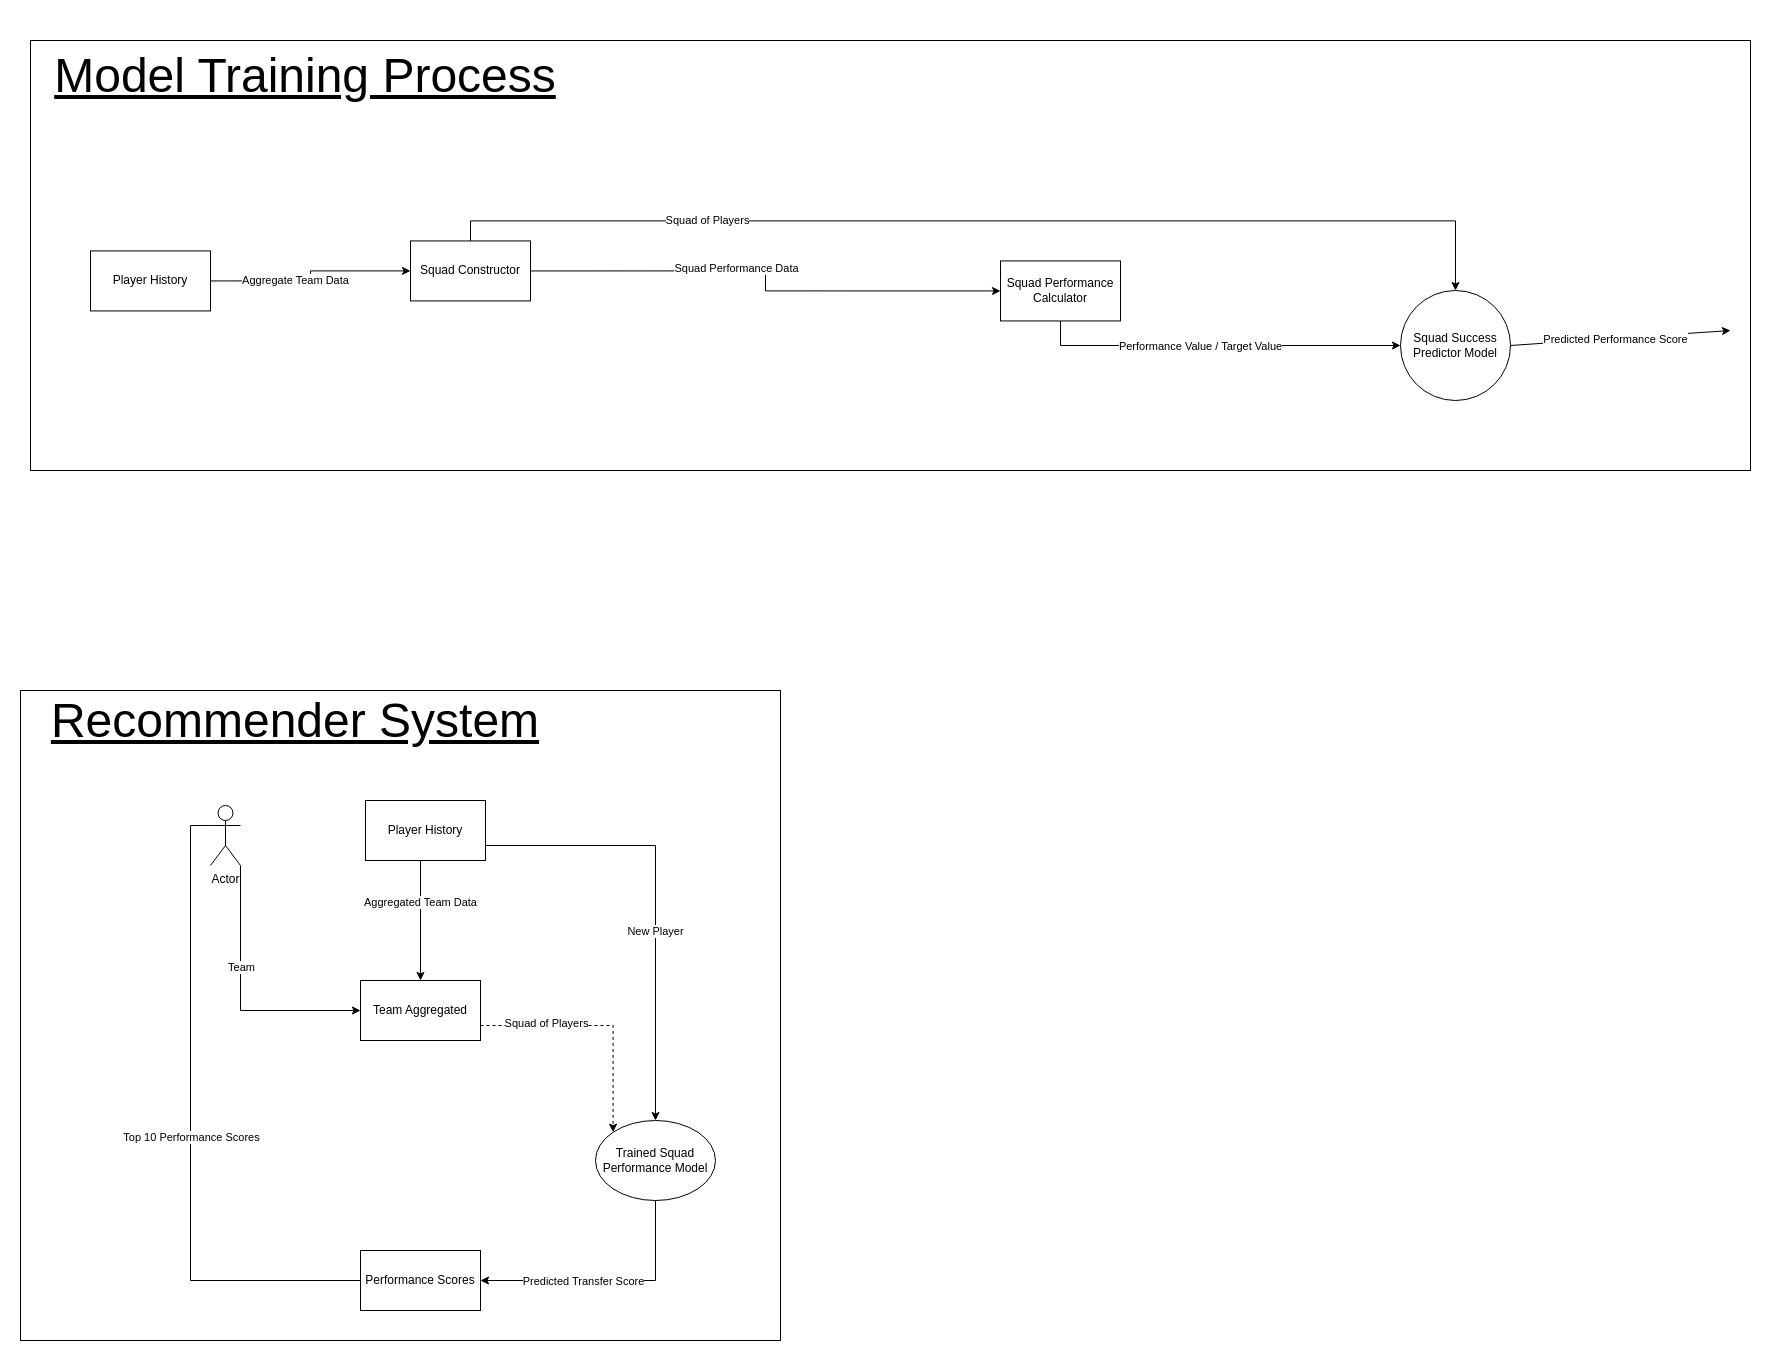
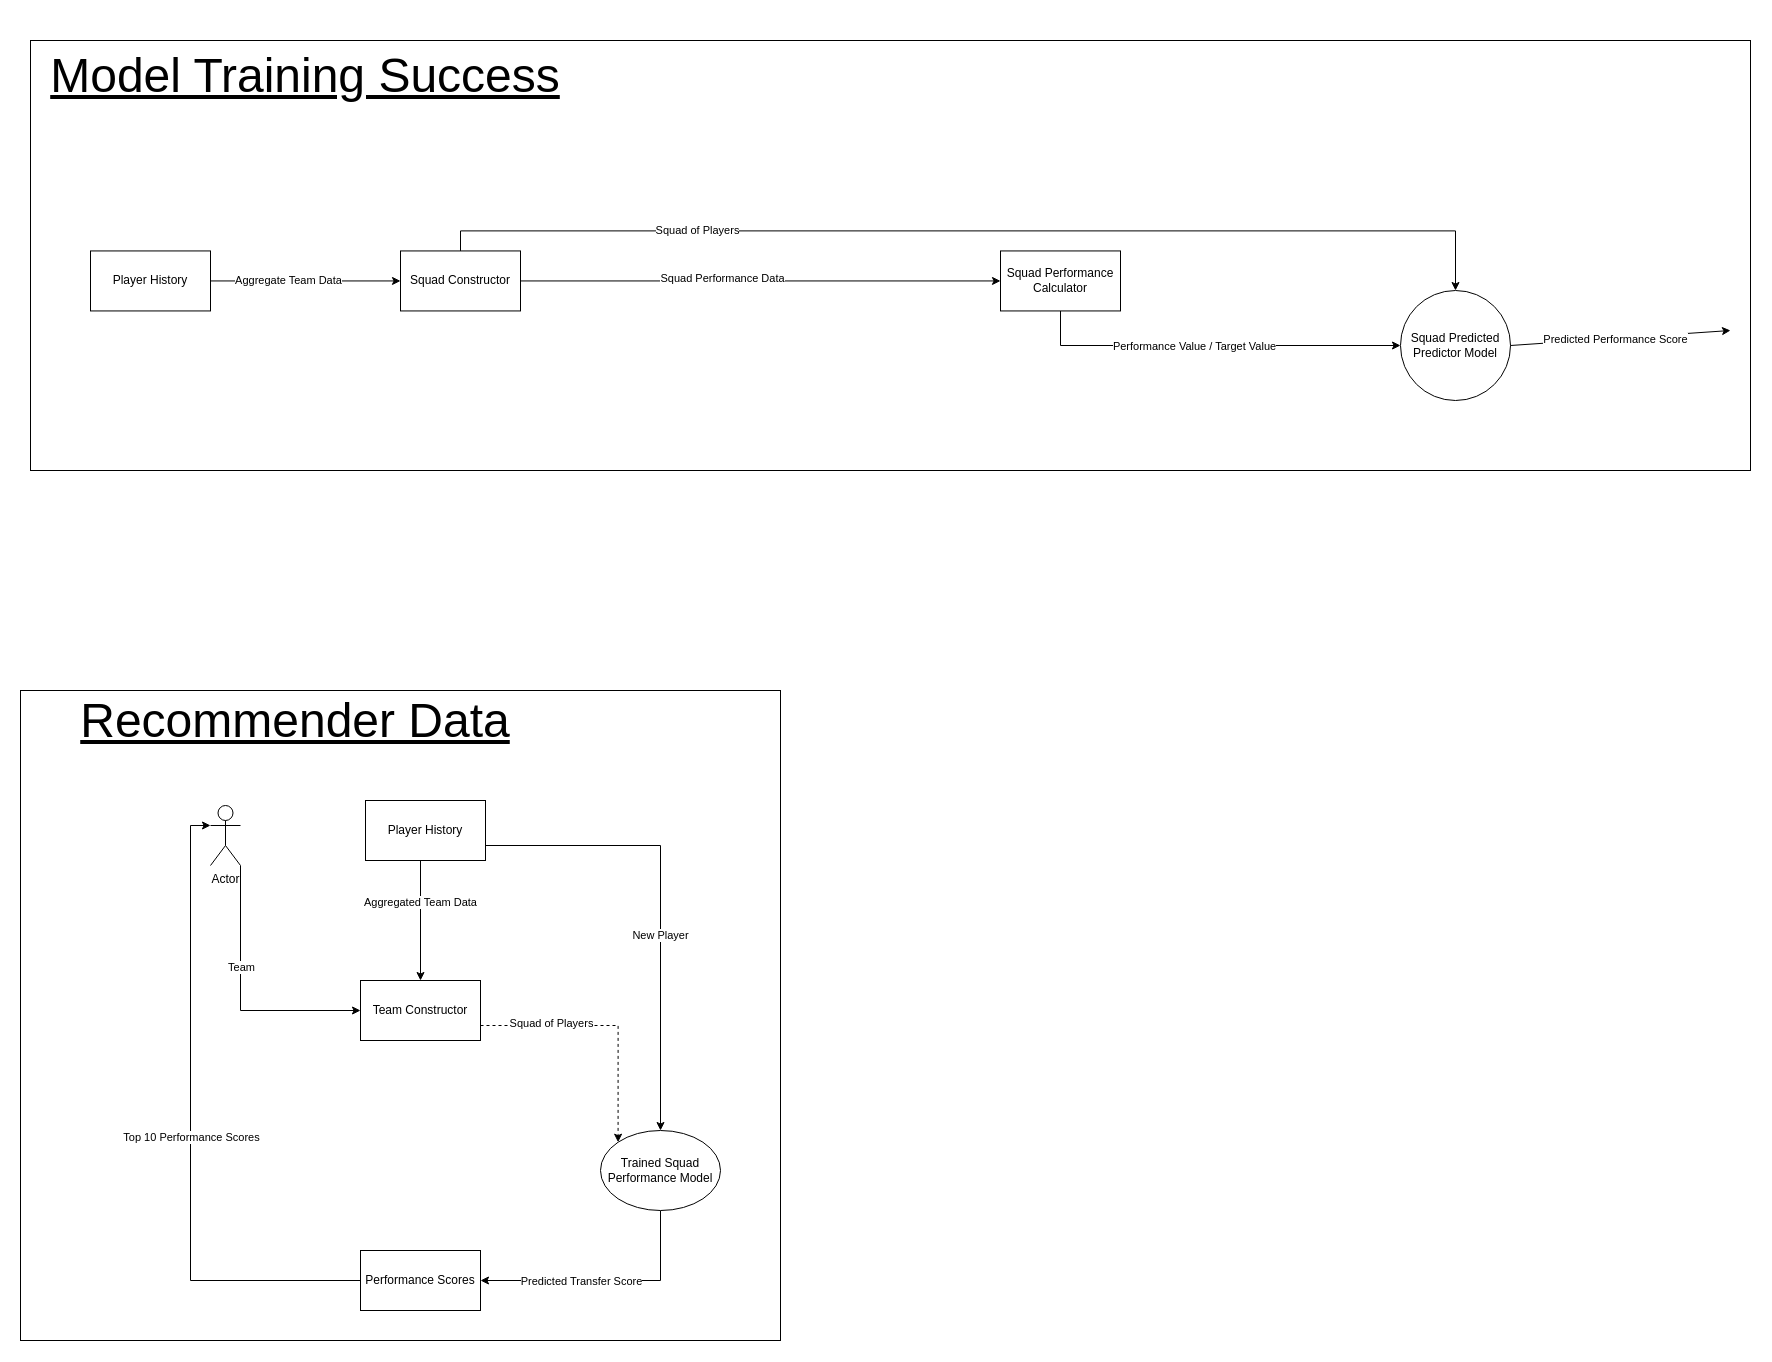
- <mxCell id="16" value="&lt;font style=&quot;font-size: 48px;&quot;&gt;&lt;u&gt;Model Training Process&lt;/u&gt;&lt;/font&gt;" style="text;html=1;align=center;verticalAlign=middle;whiteSpace=wrap;rounded=0;" vertex="1" parent="1"><mxGeometry x="30" y="20" width="550" height="110" as="geometry" /></mxCell>
+ <mxCell id="16" value="&lt;font style=&quot;font-size: 48px;&quot;&gt;&lt;u&gt;Model Training Success&lt;/u&gt;&lt;/font&gt;" style="text;html=1;align=center;verticalAlign=middle;whiteSpace=wrap;rounded=0;" vertex="1" parent="1"><mxGeometry x="30" y="20" width="550" height="110" as="geometry" /></mxCell>
- <mxCell id="11" value="Squad Constructor" style="rounded=0;whiteSpace=wrap;html=1;" vertex="1" parent="1"><mxGeometry x="410" y="240.444" width="120" height="60" as="geometry" /></mxCell>
+ <mxCell id="11" value="Squad Constructor" style="rounded=0;whiteSpace=wrap;html=1;" vertex="1" parent="1"><mxGeometry x="400" y="250.444" width="120" height="60" as="geometry" /></mxCell>
- <mxCell id="14" value="Squad Performance Calculator" style="rounded=0;whiteSpace=wrap;html=1;" vertex="1" parent="1"><mxGeometry x="1000" y="260.44" width="120" height="60" as="geometry" /></mxCell>
+ <mxCell id="14" value="Squad Performance Calculator" style="rounded=0;whiteSpace=wrap;html=1;" vertex="1" parent="1"><mxGeometry x="1000" y="250.44" width="120" height="60" as="geometry" /></mxCell>
- <mxCell id="15" value="Squad Success Predictor Model" style="ellipse;whiteSpace=wrap;html=1;aspect=fixed;" vertex="1" parent="1"><mxGeometry x="1400" y="290" width="110" height="110" as="geometry" /></mxCell>
+ <mxCell id="15" value="Squad Predicted Predictor Model" style="ellipse;whiteSpace=wrap;html=1;aspect=fixed;" vertex="1" parent="1"><mxGeometry x="1400" y="290" width="110" height="110" as="geometry" /></mxCell>
- <mxCell id="36" value="&lt;font style=&quot;font-size: 48px;&quot;&gt;&lt;u&gt;Recommender System&lt;/u&gt;&lt;/font&gt;" style="text;html=1;align=center;verticalAlign=middle;whiteSpace=wrap;rounded=0;" vertex="1" parent="1"><mxGeometry x="20" y="665" width="550" height="110" as="geometry" /></mxCell>
+ <mxCell id="36" value="&lt;font style=&quot;font-size: 48px;&quot;&gt;&lt;u&gt;Recommender Data&lt;/u&gt;&lt;/font&gt;" style="text;html=1;align=center;verticalAlign=middle;whiteSpace=wrap;rounded=0;" vertex="1" parent="1"><mxGeometry x="20" y="665" width="550" height="110" as="geometry" /></mxCell>
- <mxCell id="34" style="edgeStyle=orthogonalEdgeStyle;rounded=0;orthogonalLoop=1;jettySize=auto;html=1;exitX=0;exitY=0.5;exitDx=0;exitDy=0;entryX=0;entryY=0.333;entryDx=0;entryDy=0;entryPerimeter=0;endArrow=none;" edge="1" parent="1" source="33" target="24"><mxGeometry relative="1" as="geometry" /></mxCell>
+ <mxCell id="34" style="edgeStyle=orthogonalEdgeStyle;rounded=0;orthogonalLoop=1;jettySize=auto;html=1;exitX=0;exitY=0.5;exitDx=0;exitDy=0;entryX=0;entryY=0.333;entryDx=0;entryDy=0;entryPerimeter=0;" edge="1" parent="1" source="33" target="24"><mxGeometry relative="1" as="geometry" /></mxCell>
- <mxCell id="27" value="Team Aggregated" style="rounded=0;whiteSpace=wrap;html=1;" vertex="1" parent="1"><mxGeometry x="360" y="980" width="120" height="60" as="geometry" /></mxCell>
+ <mxCell id="27" value="Team Constructor" style="rounded=0;whiteSpace=wrap;html=1;" vertex="1" parent="1"><mxGeometry x="360" y="980" width="120" height="60" as="geometry" /></mxCell>
- <mxCell id="21" value="Trained Squad Performance Model" style="ellipse;whiteSpace=wrap;html=1;" vertex="1" parent="1"><mxGeometry x="595" y="1120" width="120" height="80" as="geometry" /></mxCell>
+ <mxCell id="21" value="Trained Squad Performance Model" style="ellipse;whiteSpace=wrap;html=1;" vertex="1" parent="1"><mxGeometry x="600" y="1130" width="120" height="80" as="geometry" /></mxCell>
